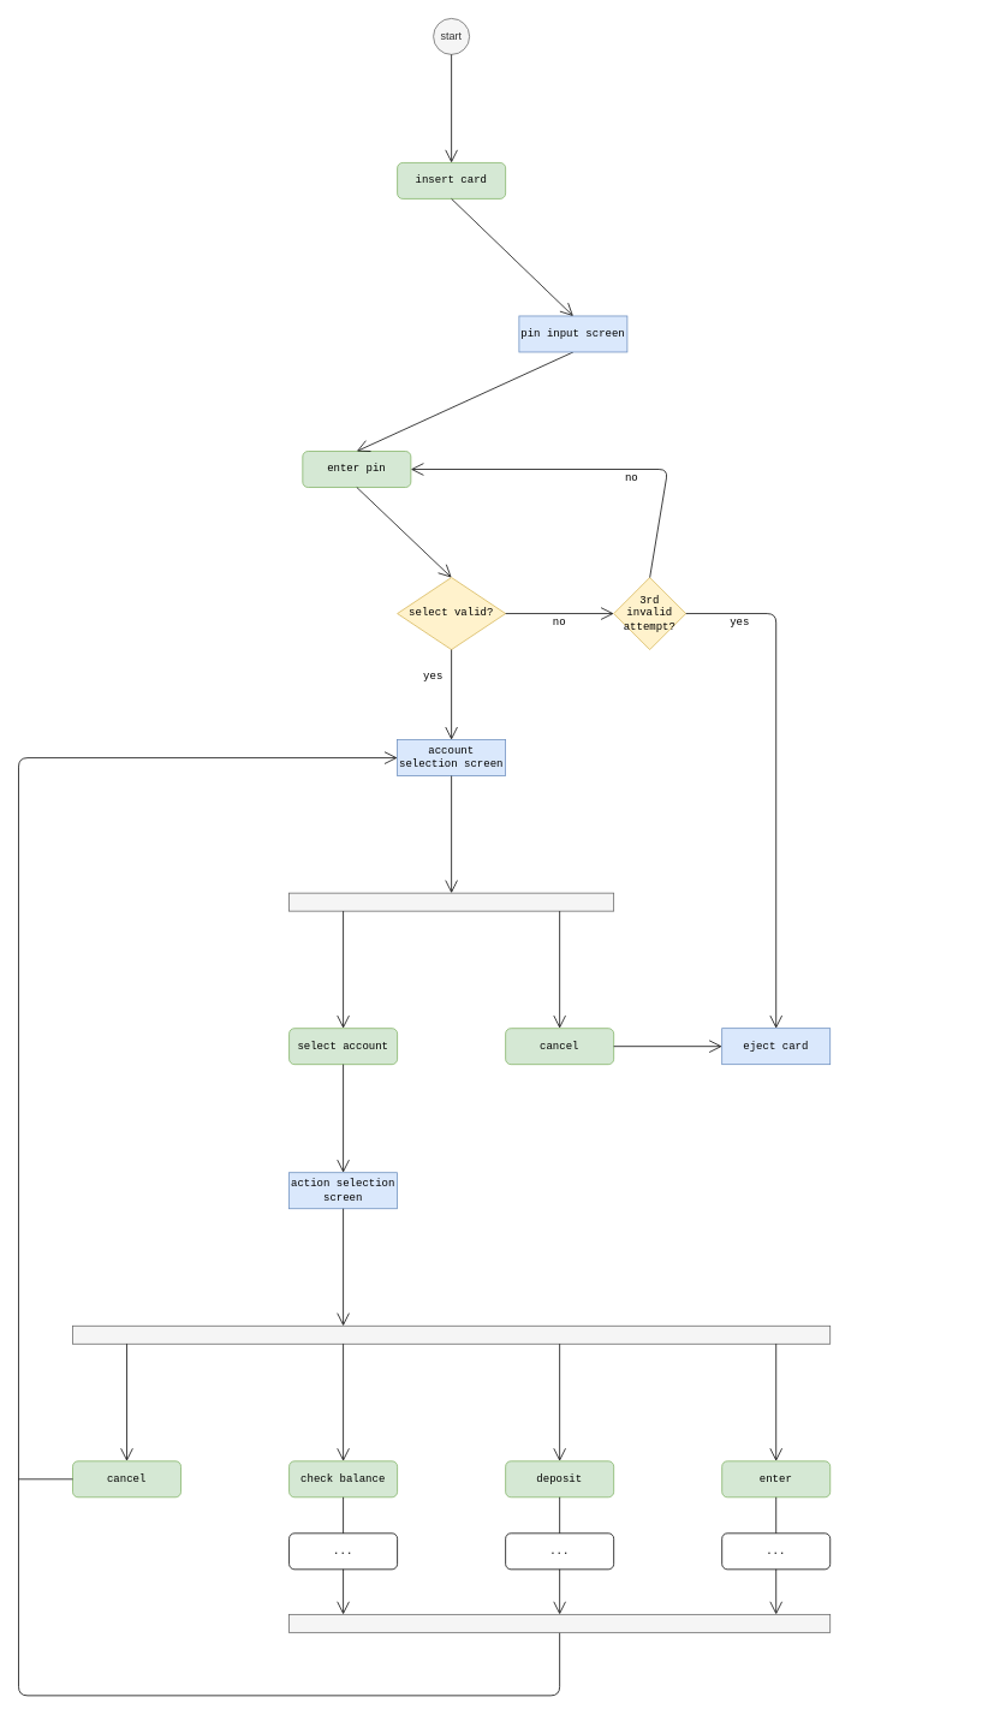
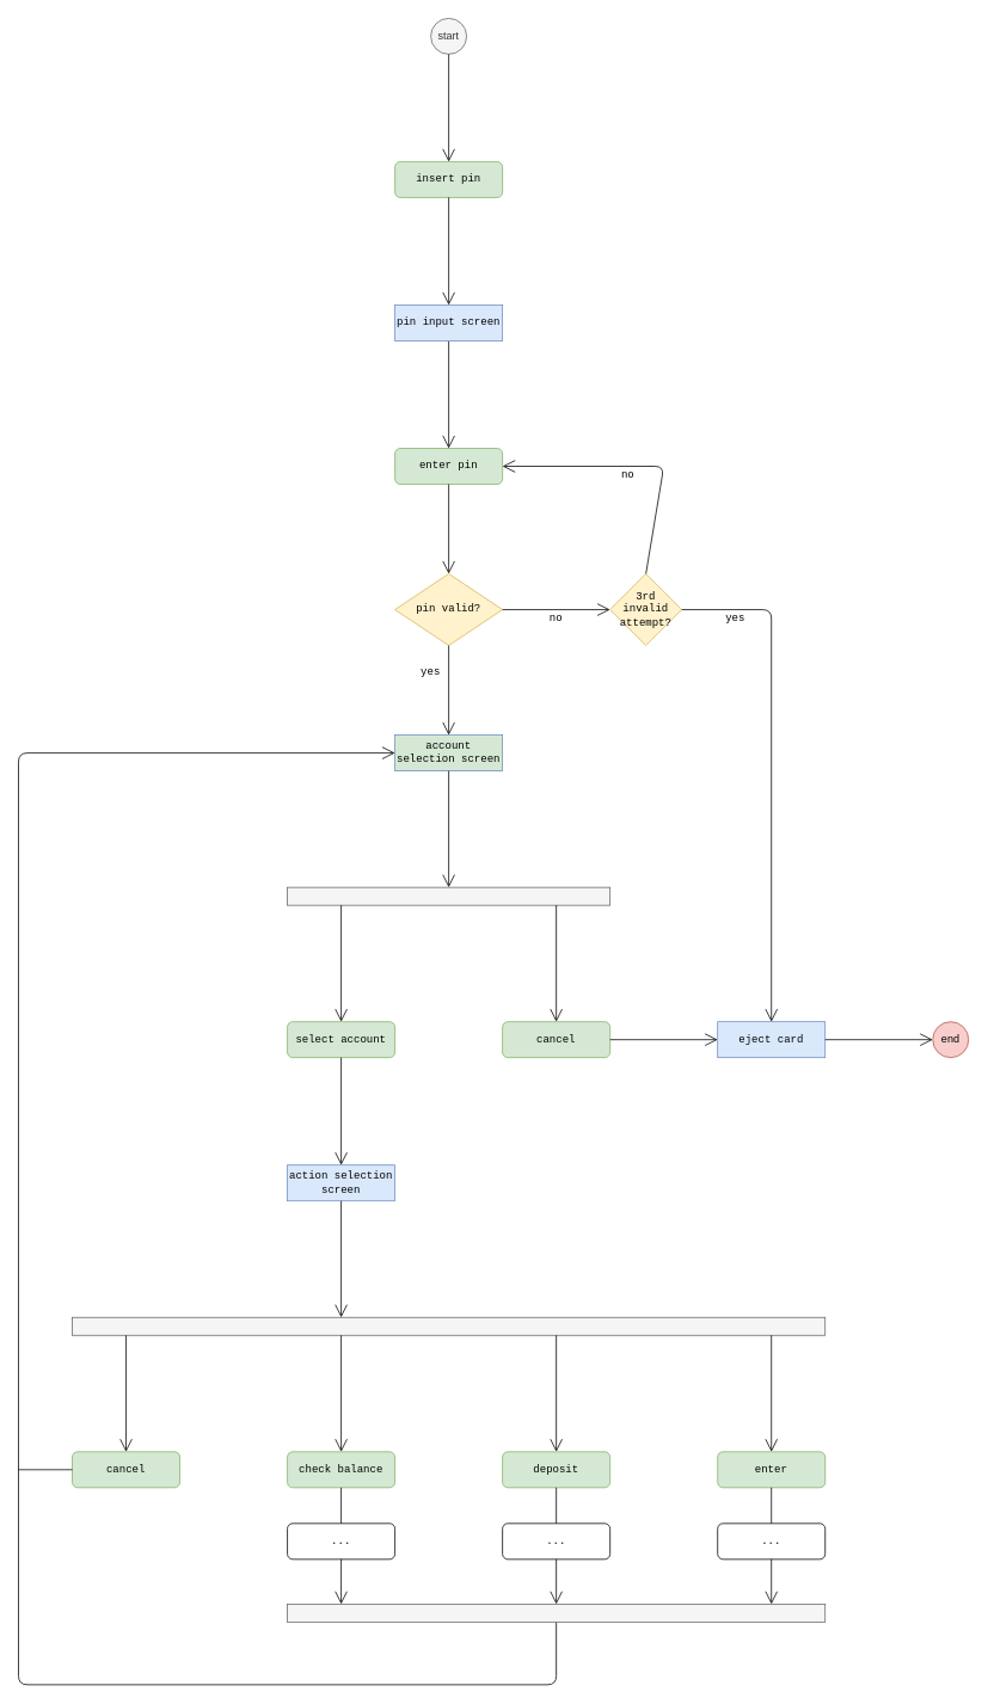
- <mxCell id="3" value="insert card" style="rounded=1;whiteSpace=wrap;html=1;fontFamily=Courier New;fillColor=#d5e8d4;strokeColor=#82b366;" vertex="1" parent="1"><mxGeometry x="440" y="180" width="120" height="40" as="geometry" /></mxCell>
+ <mxCell id="3" value="insert pin" style="rounded=1;whiteSpace=wrap;html=1;fontFamily=Courier New;fillColor=#d5e8d4;strokeColor=#82b366;" vertex="1" parent="1"><mxGeometry x="440" y="180" width="120" height="40" as="geometry" /></mxCell>
- <mxCell id="45" value="pin input screen" style="rounded=0;whiteSpace=wrap;html=1;fontFamily=Courier New;fillColor=#dae8fc;strokeColor=#6c8ebf;" vertex="1" parent="1"><mxGeometry x="575" y="350" width="120" height="40" as="geometry" /></mxCell>
+ <mxCell id="45" value="pin input screen" style="rounded=0;whiteSpace=wrap;html=1;fontFamily=Courier New;fillColor=#dae8fc;strokeColor=#6c8ebf;" vertex="1" parent="1"><mxGeometry x="440" y="340" width="120" height="40" as="geometry" /></mxCell>
- <mxCell id="4" value="enter pin" style="rounded=1;whiteSpace=wrap;html=1;fontFamily=Courier New;fillColor=#d5e8d4;strokeColor=#82b366;" vertex="1" parent="1"><mxGeometry x="335" y="500" width="120" height="40" as="geometry" /></mxCell>
+ <mxCell id="4" value="enter pin" style="rounded=1;whiteSpace=wrap;html=1;fontFamily=Courier New;fillColor=#d5e8d4;strokeColor=#82b366;" vertex="1" parent="1"><mxGeometry x="440" y="500" width="120" height="40" as="geometry" /></mxCell>
- <mxCell id="5" value="select valid?" style="rhombus;whiteSpace=wrap;html=1;fontFamily=Courier New;fillColor=#fff2cc;strokeColor=#d6b656;" vertex="1" parent="1"><mxGeometry x="440" y="640" width="120" height="80" as="geometry" /></mxCell>
+ <mxCell id="5" value="pin valid?" style="rhombus;whiteSpace=wrap;html=1;fontFamily=Courier New;fillColor=#fff2cc;strokeColor=#d6b656;" vertex="1" parent="1"><mxGeometry x="440" y="640" width="120" height="80" as="geometry" /></mxCell>
- <mxCell id="6" value="account selection screen" style="rounded=0;whiteSpace=wrap;html=1;fontFamily=Courier New;fillColor=#dae8fc;strokeColor=#6c8ebf;" vertex="1" parent="1"><mxGeometry x="440" y="820" width="120" height="40" as="geometry" /></mxCell>
+ <mxCell id="6" value="account selection screen" style="rounded=0;whiteSpace=wrap;html=1;fontFamily=Courier New;fillColor=#d5e8d4;strokeColor=#6c8ebf;" vertex="1" parent="1"><mxGeometry x="440" y="820" width="120" height="40" as="geometry" /></mxCell>
+ <mxCell id="34" value="" style="endArrow=open;endFill=1;endSize=12;html=1;fontFamily=Courier New;exitX=1;exitY=0.5;exitDx=0;exitDy=0;entryX=0;entryY=0.5;entryDx=0;entryDy=0;" edge="1" parent="1" source="9" target="35"><mxGeometry width="160" relative="1" as="geometry"><mxPoint x="1050" y="1210" as="sourcePoint" /><mxPoint x="1000" y="1160" as="targetPoint" /></mxGeometry></mxCell>
+ <mxCell id="35" value="end" style="ellipse;whiteSpace=wrap;html=1;aspect=fixed;fillColor=#f8cecc;strokeColor=#b85450;" vertex="1" parent="1"><mxGeometry x="1040" y="1140" width="40" height="40" as="geometry" /></mxCell>
